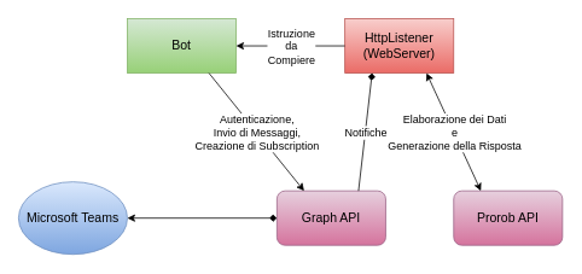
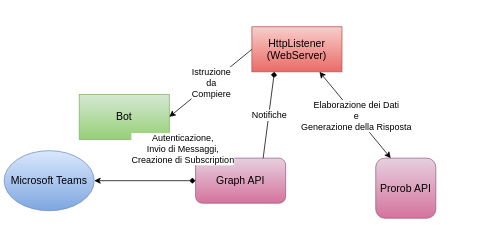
- <mxCell id="3" value="&lt;font style=&quot;font-size: 14px;&quot;&gt;Bot&lt;/font&gt;" style="rounded=0;whiteSpace=wrap;html=1;fillColor=#d5e8d4;strokeColor=#82b366;gradientColor=#97d077;" parent="1" vertex="1"><mxGeometry x="140" y="20" width="120" height="60" as="geometry" /></mxCell>
+ <mxCell id="3" value="&lt;font style=&quot;font-size: 14px;&quot;&gt;Bot&lt;/font&gt;" style="rounded=0;whiteSpace=wrap;html=1;fillColor=#d5e8d4;strokeColor=#82b366;gradientColor=#97d077;" parent="1" vertex="1"><mxGeometry x="105" y="125" width="120" height="60" as="geometry" /></mxCell>
- <mxCell id="4" value="&lt;font style=&quot;font-size: 14px;&quot;&gt;HttpListener&lt;br&gt;(WebServer)&lt;/font&gt;" style="rounded=0;whiteSpace=wrap;html=1;fillColor=#f8cecc;strokeColor=#b85450;gradientColor=#ea6b66;" parent="1" vertex="1"><mxGeometry x="380" y="20" width="120" height="60" as="geometry" /></mxCell>
+ <mxCell id="4" value="&lt;font style=&quot;font-size: 14px;&quot;&gt;HttpListener&lt;br&gt;(WebServer)&lt;/font&gt;" style="rounded=0;whiteSpace=wrap;html=1;fillColor=#f8cecc;strokeColor=#b85450;gradientColor=#ea6b66;" parent="1" vertex="1"><mxGeometry x="335" y="35" width="120" height="60" as="geometry" /></mxCell>
- <mxCell id="9" value="&lt;font style=&quot;font-size: 14px;&quot;&gt;Microsoft Teams&lt;/font&gt;" style="ellipse;whiteSpace=wrap;html=1;fillColor=#dae8fc;strokeColor=#6c8ebf;gradientColor=#7ea6e0;" parent="1" vertex="1"><mxGeometry x="20" y="200" width="120" height="80" as="geometry" /></mxCell>
+ <mxCell id="9" value="&lt;font style=&quot;font-size: 14px;&quot;&gt;Microsoft Teams&lt;/font&gt;" style="ellipse;whiteSpace=wrap;html=1;fillColor=#dae8fc;strokeColor=#6c8ebf;gradientColor=#7ea6e0;" parent="1" vertex="1"><mxGeometry x="5" y="200" width="120" height="80" as="geometry" /></mxCell>
- <mxCell id="2" value="&lt;font style=&quot;font-size: 14px;&quot;&gt;Graph API&lt;/font&gt;" style="rounded=1;whiteSpace=wrap;html=1;fillColor=#e6d0de;strokeColor=#996185;gradientColor=#d5739d;" parent="1" vertex="1"><mxGeometry x="305" y="210" width="120" height="60" as="geometry" /></mxCell>
+ <mxCell id="2" value="&lt;font style=&quot;font-size: 14px;&quot;&gt;Graph API&lt;/font&gt;" style="rounded=1;whiteSpace=wrap;html=1;fillColor=#e6d0de;strokeColor=#996185;gradientColor=#d5739d;" parent="1" vertex="1"><mxGeometry x="260" y="210" width="120" height="60" as="geometry" /></mxCell>
- <mxCell id="11" value="&lt;font style=&quot;font-size: 14px;&quot;&gt;Prorob API&lt;/font&gt;" style="rounded=1;whiteSpace=wrap;html=1;fillColor=#e6d0de;strokeColor=#996185;gradientColor=#d5739d;" parent="1" vertex="1"><mxGeometry x="500" y="210" width="120" height="60" as="geometry" /></mxCell>
+ <mxCell id="11" value="&lt;font style=&quot;font-size: 14px;&quot;&gt;Prorob API&lt;/font&gt;" style="rounded=1;whiteSpace=wrap;html=1;fillColor=#e6d0de;strokeColor=#996185;gradientColor=#d5739d;" parent="1" vertex="1"><mxGeometry x="500" y="210" width="80" height="80" as="geometry" /></mxCell>
